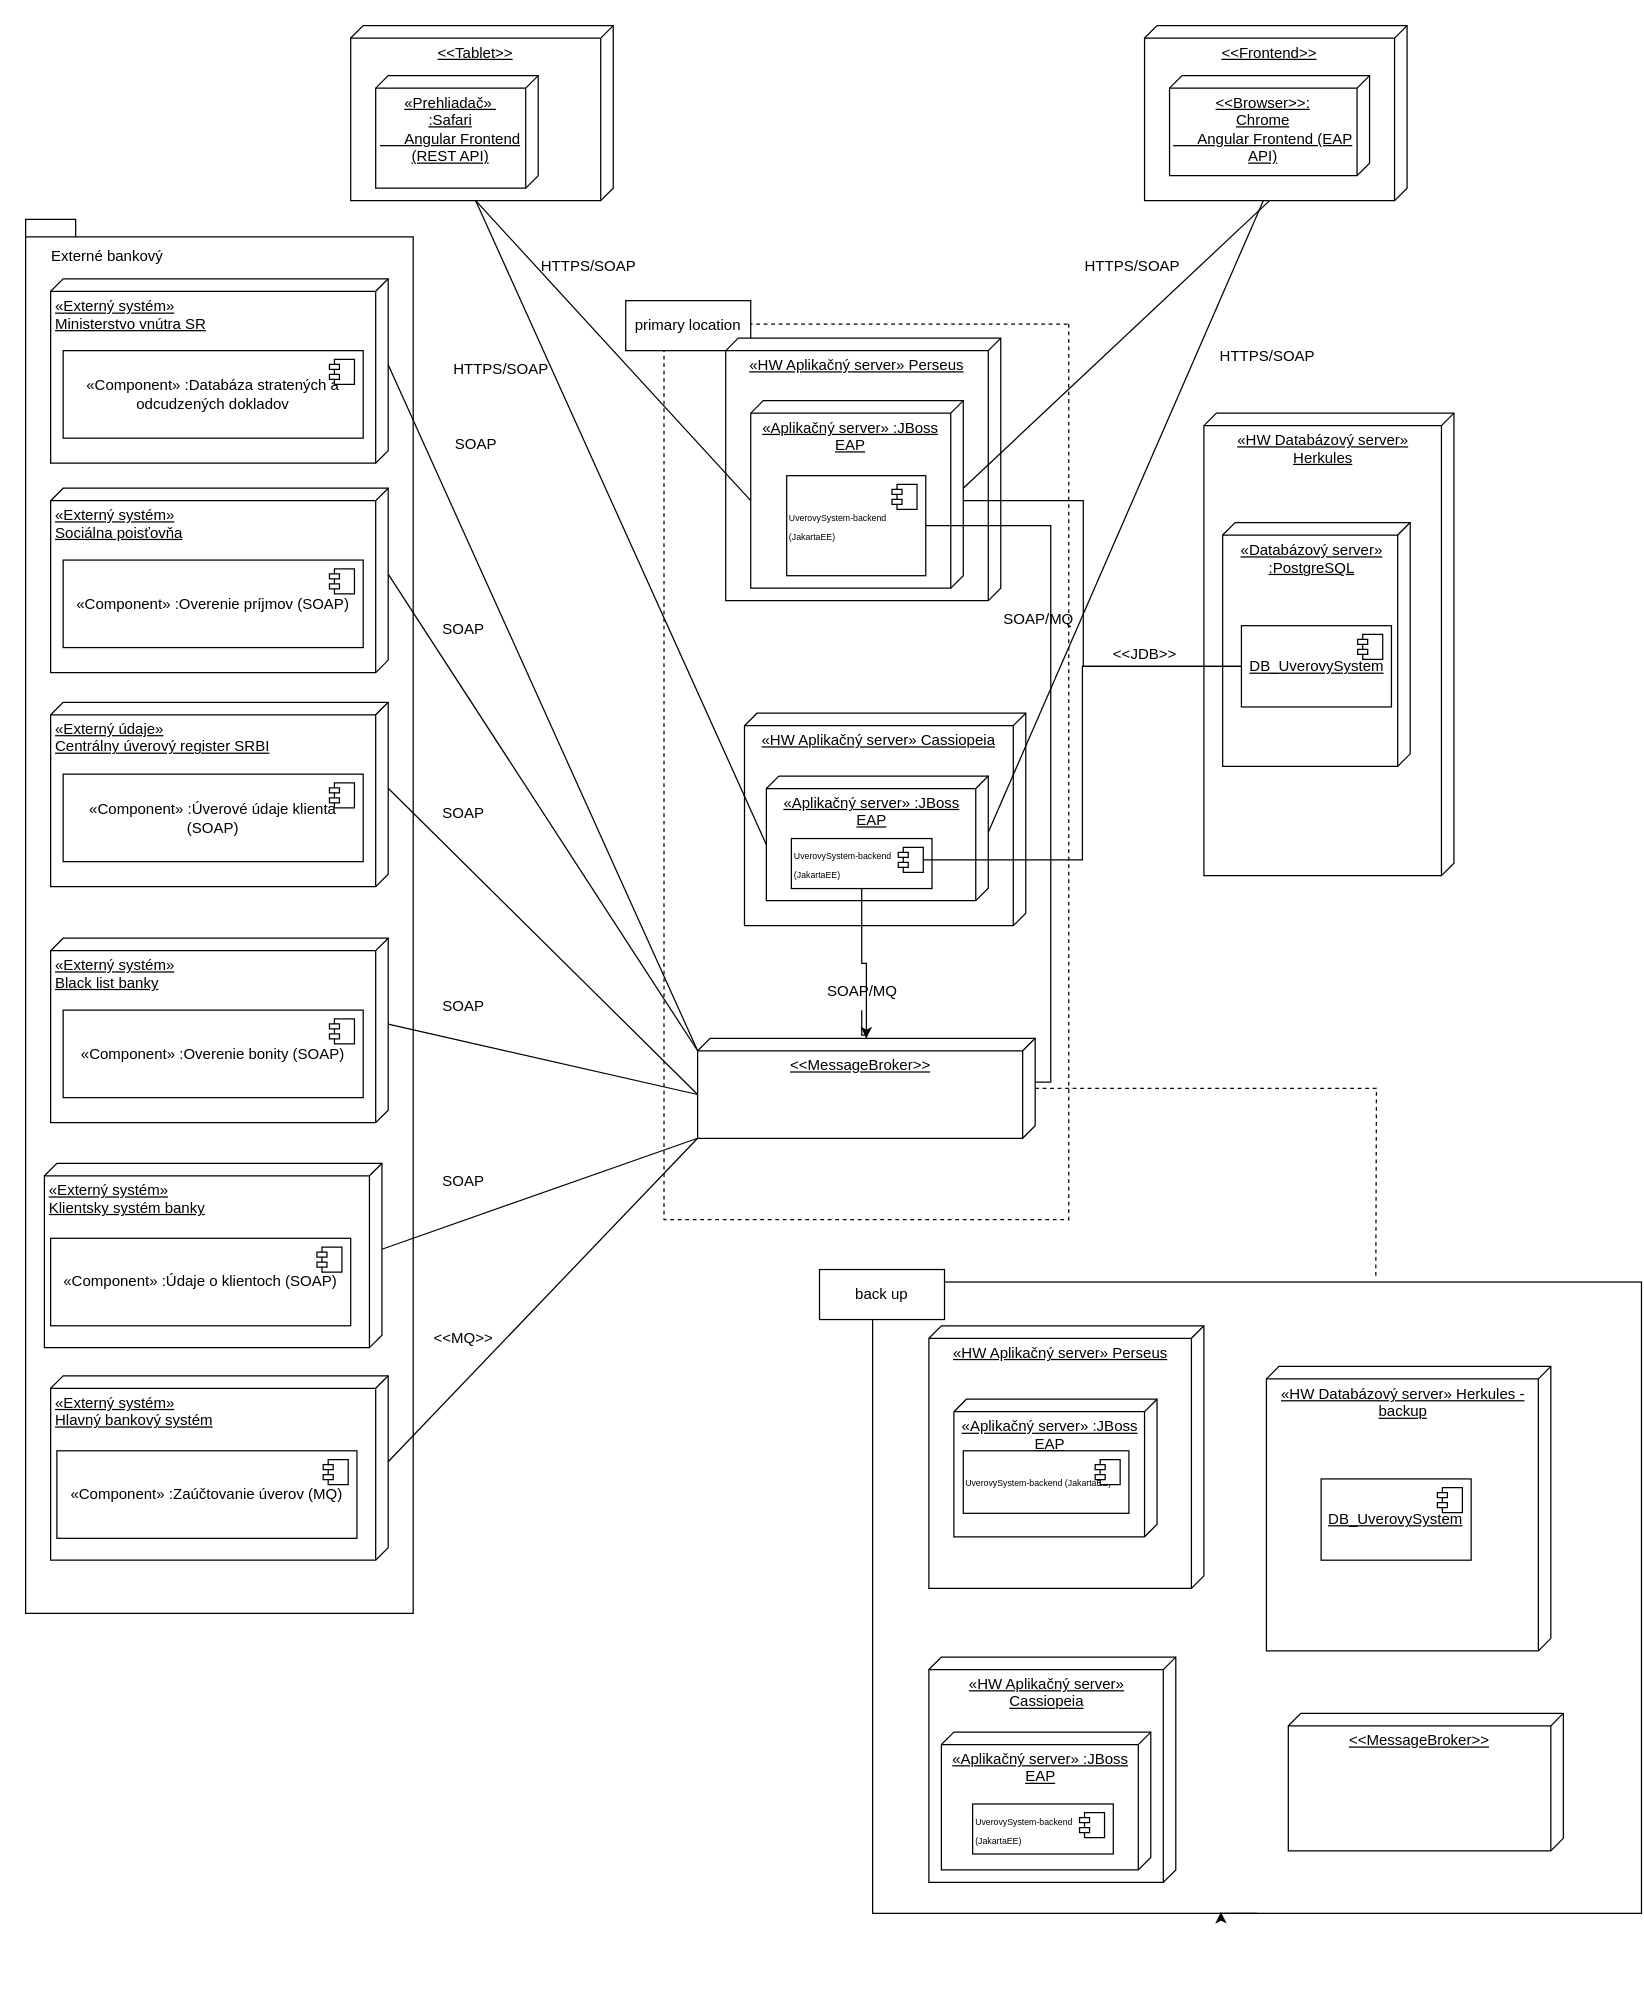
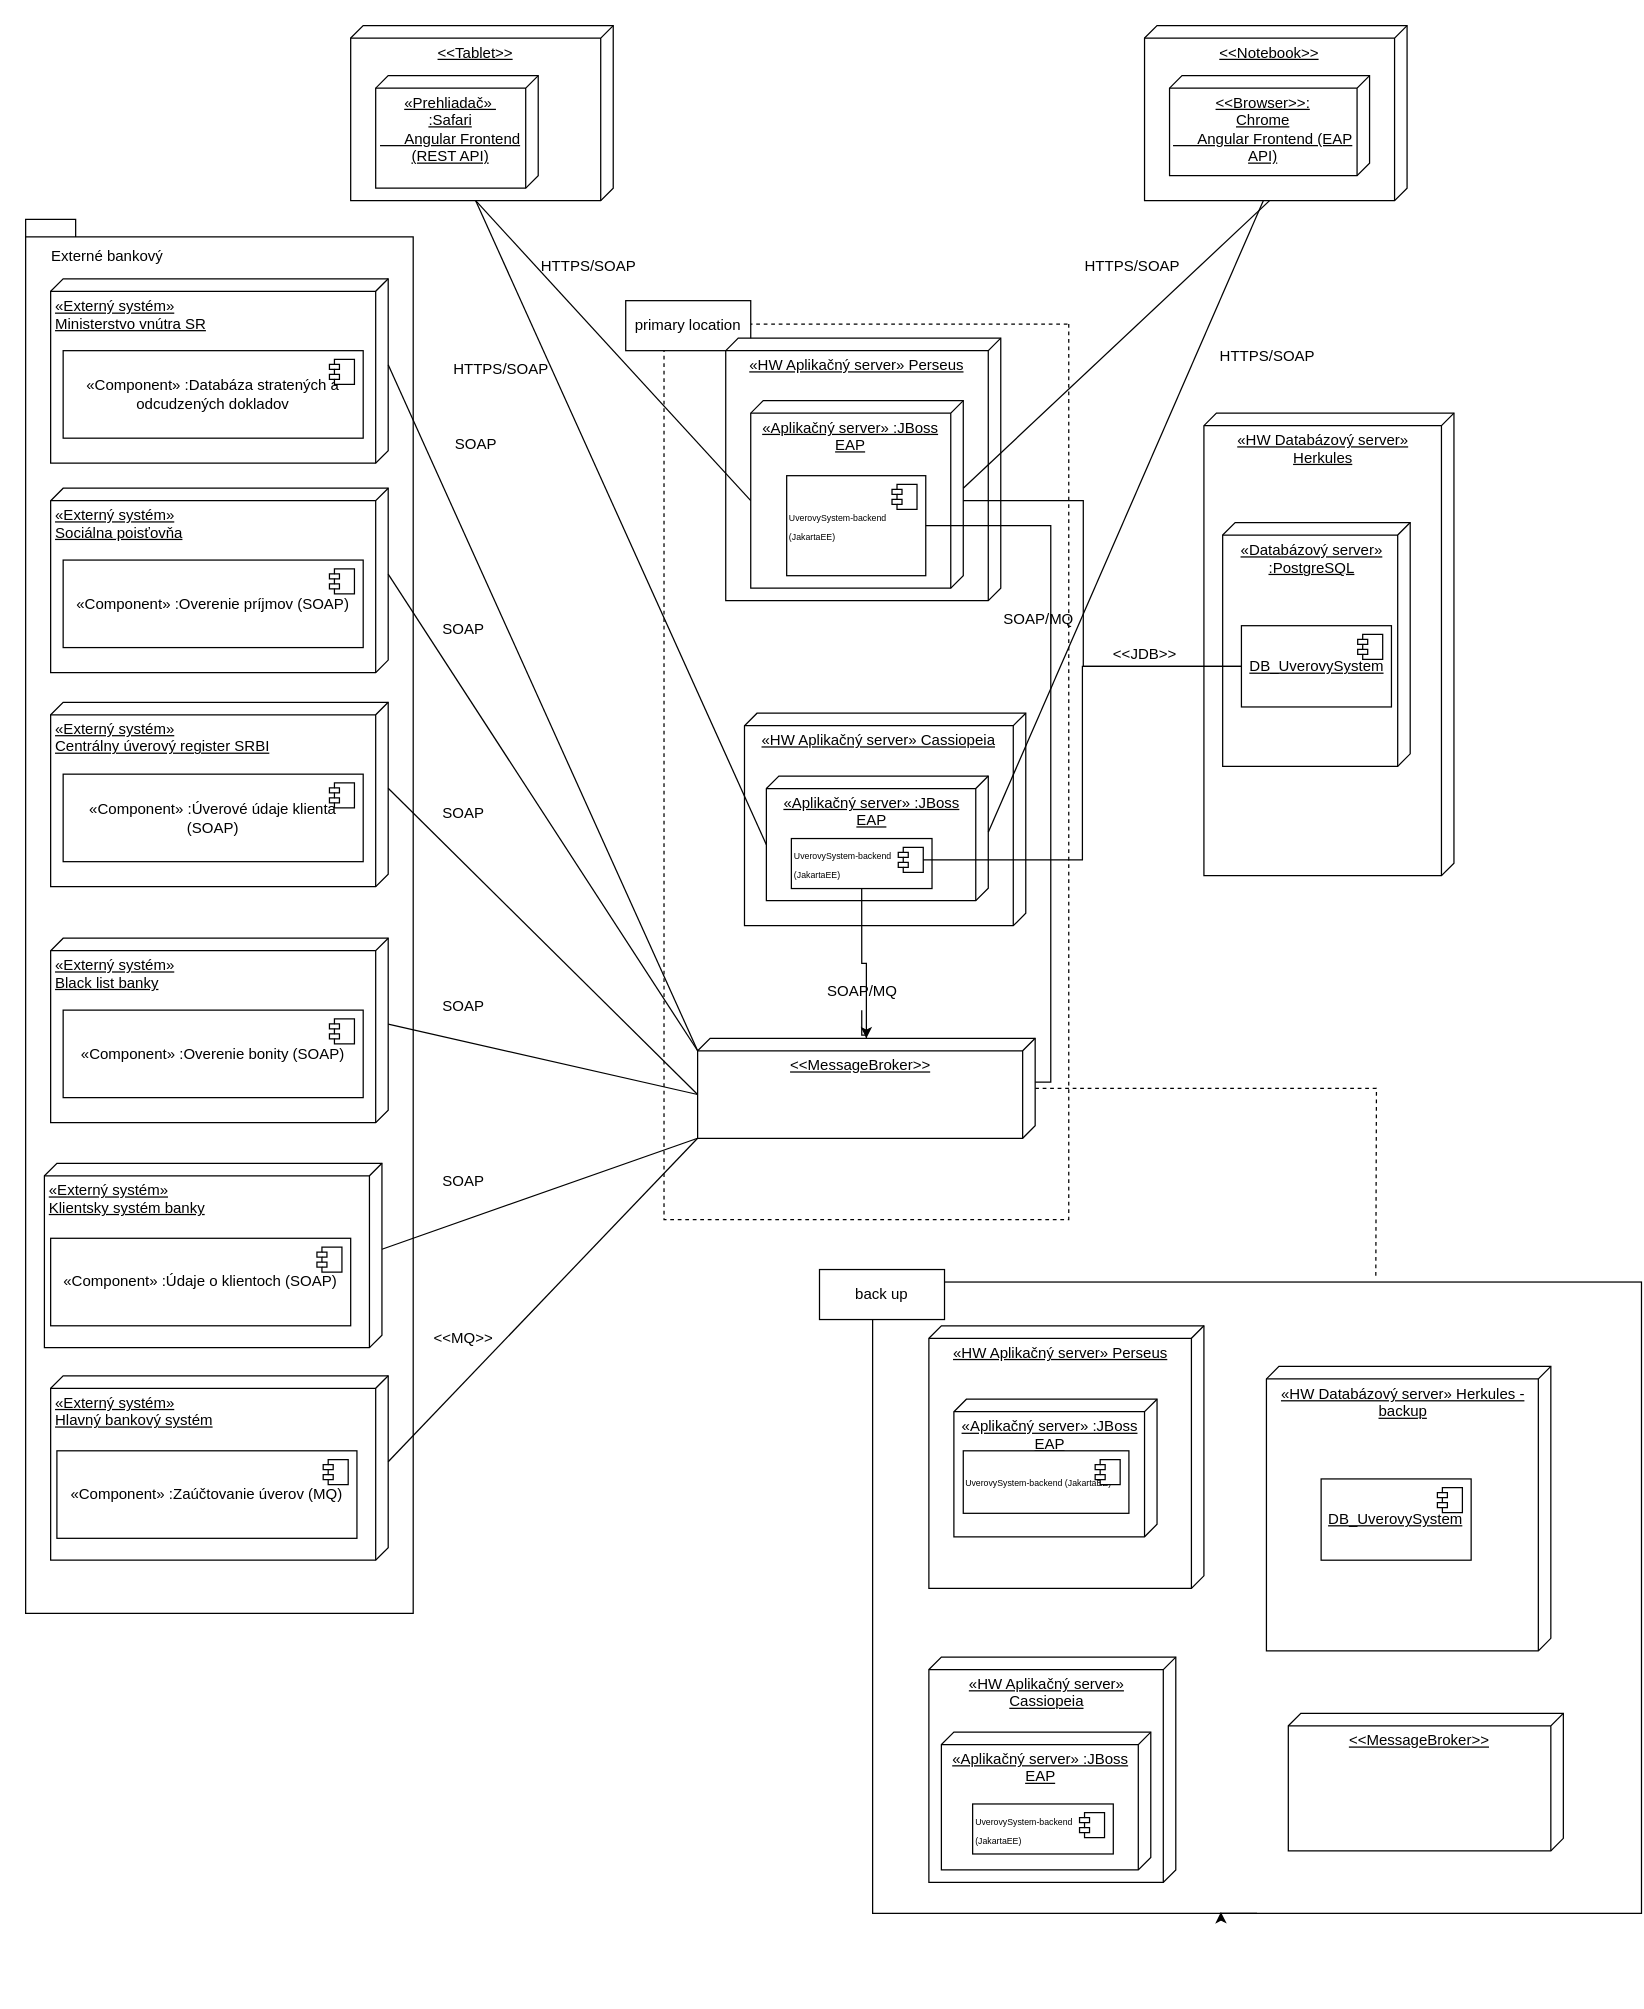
- <mxCell id="2" value="&amp;lt;&amp;lt;Frontend&amp;gt;&amp;gt;" style="verticalAlign=top;align=center;spacingTop=8;spacingLeft=2;spacingRight=12;shape=cube;size=10;direction=south;fontStyle=4;html=1;whiteSpace=wrap;" vertex="1" parent="1"><mxGeometry x="915" y="20" width="210" height="140" as="geometry" /></mxCell>
+ <mxCell id="2" value="&amp;lt;&amp;lt;Notebook&amp;gt;&amp;gt;" style="verticalAlign=top;align=center;spacingTop=8;spacingLeft=2;spacingRight=12;shape=cube;size=10;direction=south;fontStyle=4;html=1;whiteSpace=wrap;" vertex="1" parent="1"><mxGeometry x="915" y="20" width="210" height="140" as="geometry" /></mxCell>
- <mxCell id="25" value="&lt;div&gt;«Externý údaje»&lt;/div&gt;&lt;div&gt;Centrálny úverový register SRBI&lt;/div&gt;" style="verticalAlign=top;align=left;spacingTop=8;spacingLeft=2;spacingRight=12;shape=cube;size=10;direction=south;fontStyle=4;html=1;whiteSpace=wrap;" vertex="1" parent="1"><mxGeometry x="40" y="561.25" width="270" height="147.5" as="geometry" /></mxCell>
+ <mxCell id="25" value="&lt;div&gt;«Externý systém»&lt;/div&gt;&lt;div&gt;Centrálny úverový register SRBI&lt;/div&gt;" style="verticalAlign=top;align=left;spacingTop=8;spacingLeft=2;spacingRight=12;shape=cube;size=10;direction=south;fontStyle=4;html=1;whiteSpace=wrap;" vertex="1" parent="1"><mxGeometry x="40" y="561.25" width="270" height="147.5" as="geometry" /></mxCell>
